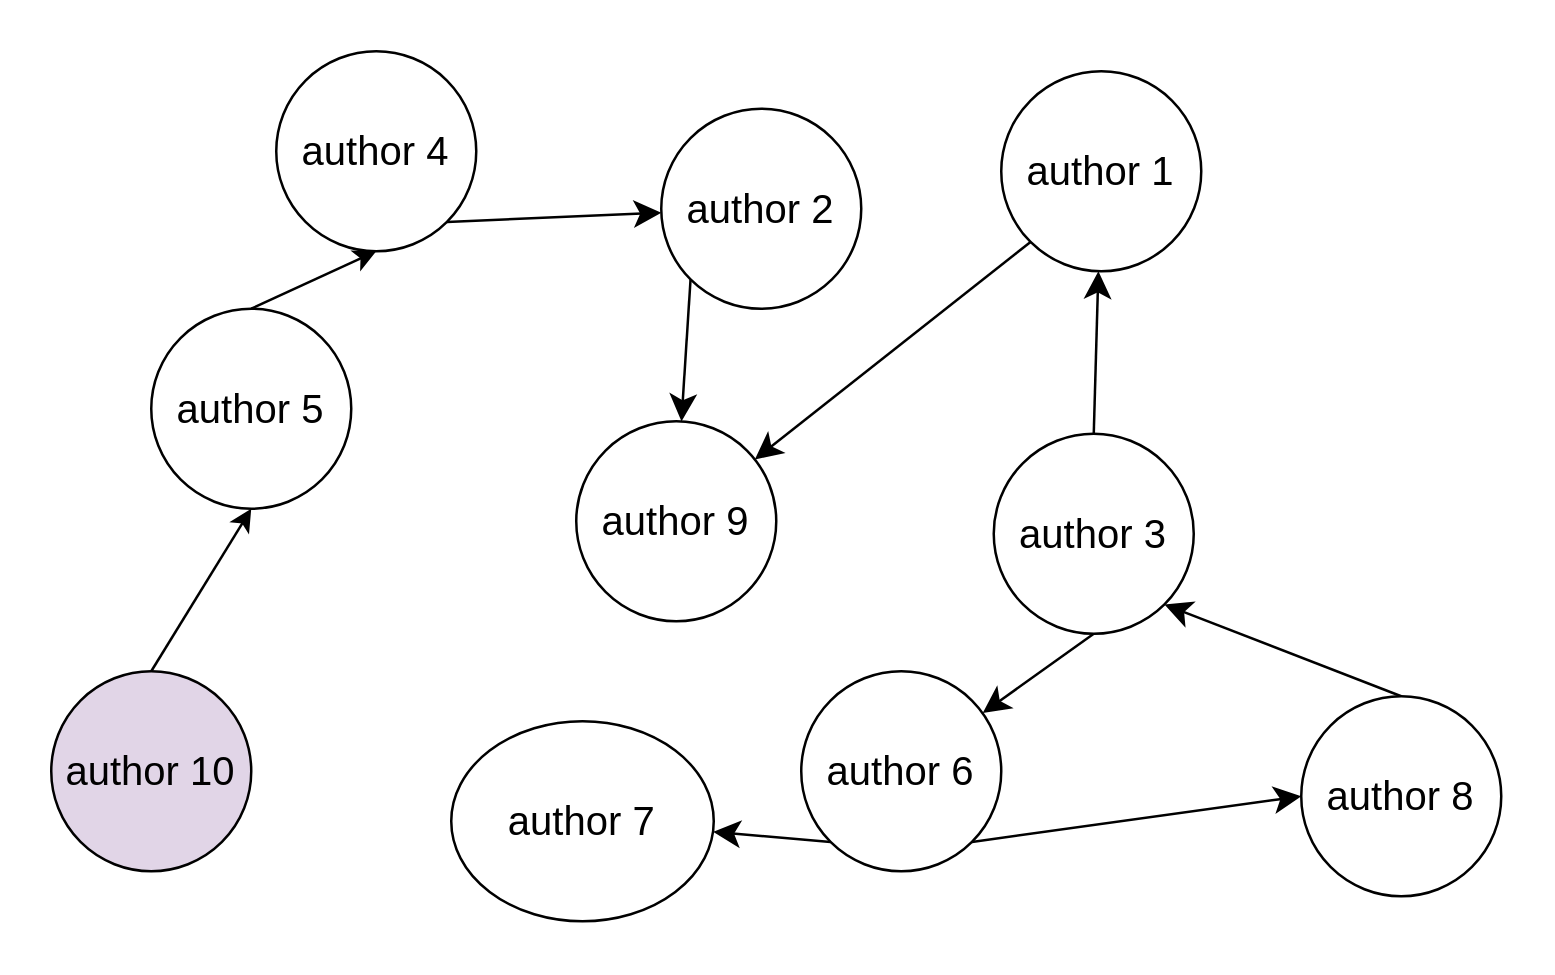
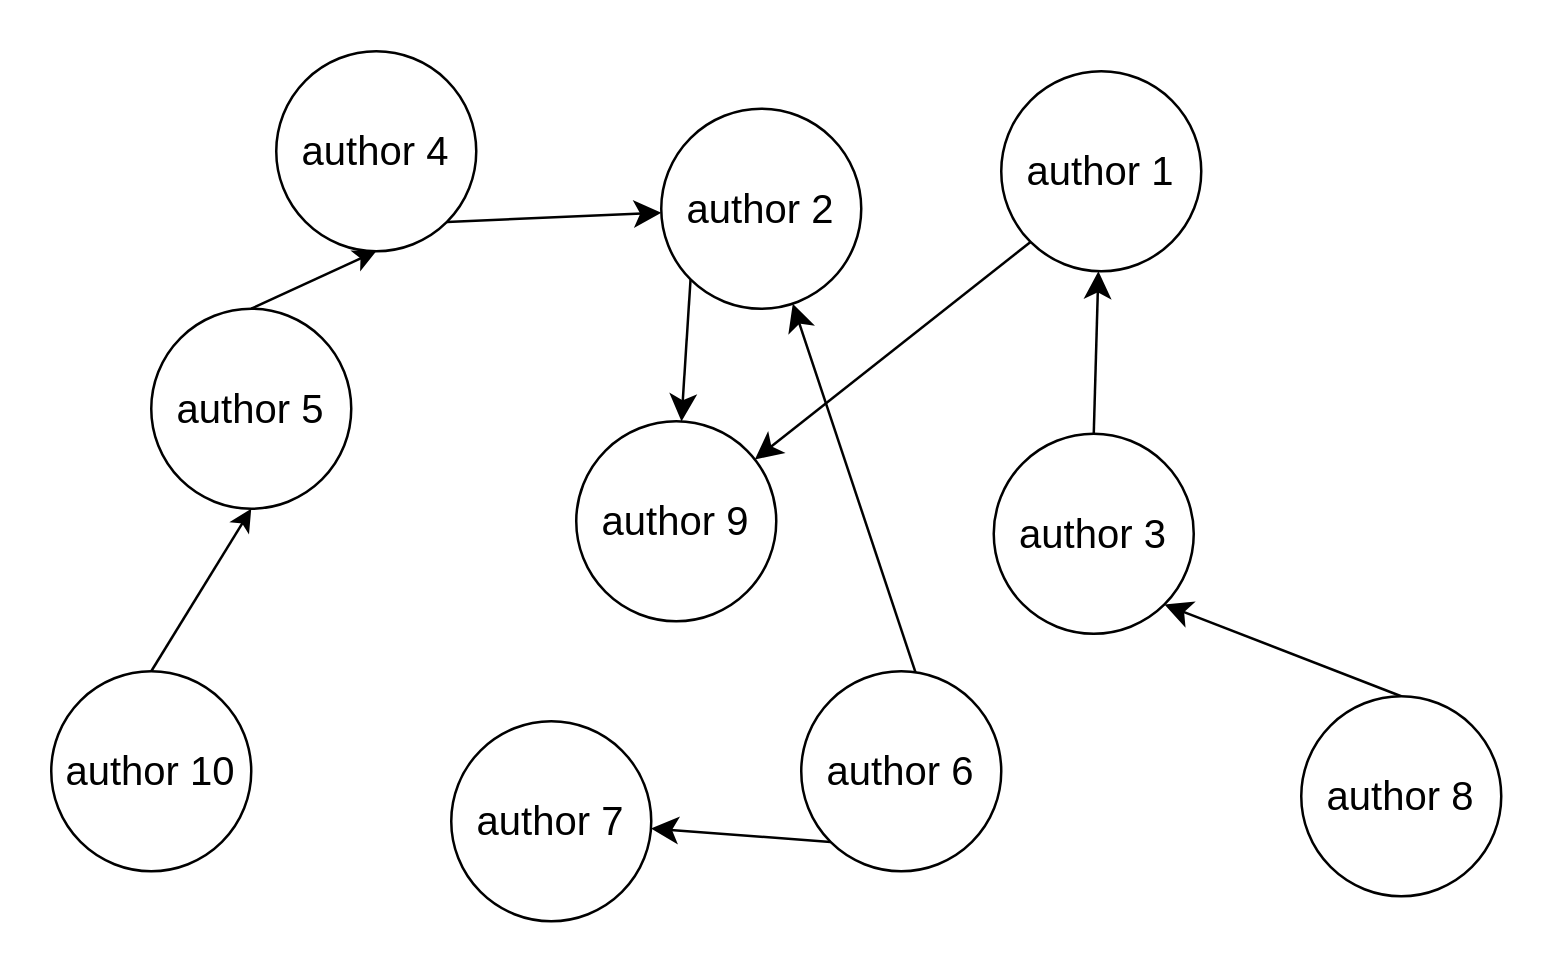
- <mxCell id="7" style="edgeStyle=none;curved=1;rounded=0;orthogonalLoop=1;jettySize=auto;html=1;exitX=0.5;exitY=1;exitDx=0;exitDy=0;fontSize=12;startSize=8;endSize=8;" edge="1" parent="1" source="8" target="15"><mxGeometry relative="1" as="geometry" /></mxCell>
- <mxCell id="21" value="&lt;span style=&quot;font-size: 16px;&quot;&gt;author 10&lt;/span&gt;" style="ellipse;whiteSpace=wrap;html=1;aspect=fixed;fillColor=#e1d5e7;" vertex="1" parent="1"><mxGeometry x="20" y="268" width="80" height="80" as="geometry" /></mxCell>
+ <mxCell id="21" value="&lt;span style=&quot;font-size: 16px;&quot;&gt;author 10&lt;/span&gt;" style="ellipse;whiteSpace=wrap;html=1;aspect=fixed;" vertex="1" parent="1"><mxGeometry x="20" y="268" width="80" height="80" as="geometry" /></mxCell>
- <mxCell id="14" style="edgeStyle=none;curved=1;rounded=0;orthogonalLoop=1;jettySize=auto;html=1;exitX=1;exitY=1;exitDx=0;exitDy=0;entryX=0;entryY=0.5;entryDx=0;entryDy=0;fontSize=12;startSize=8;endSize=8;" edge="1" parent="1" source="15" target="18"><mxGeometry relative="1" as="geometry" /></mxCell>
+ <mxCell id="14" style="edgeStyle=none;curved=1;rounded=0;orthogonalLoop=1;jettySize=auto;html=1;exitX=1;exitY=1;exitDx=0;exitDy=0;fontSize=12;startSize=8;endSize=8;" edge="1" parent="1" source="15" target="5"><mxGeometry relative="1" as="geometry" /></mxCell>
- <mxCell id="16" value="&lt;span style=&quot;font-size: 16px;&quot;&gt;author 7&lt;/span&gt;" style="ellipse;whiteSpace=wrap;html=1;aspect=fixed;" vertex="1" parent="1"><mxGeometry x="180" y="288" width="105" height="80" as="geometry" /></mxCell>
+ <mxCell id="16" value="&lt;span style=&quot;font-size: 16px;&quot;&gt;author 7&lt;/span&gt;" style="ellipse;whiteSpace=wrap;html=1;aspect=fixed;" vertex="1" parent="1"><mxGeometry x="180" y="288" width="80" height="80" as="geometry" /></mxCell>
